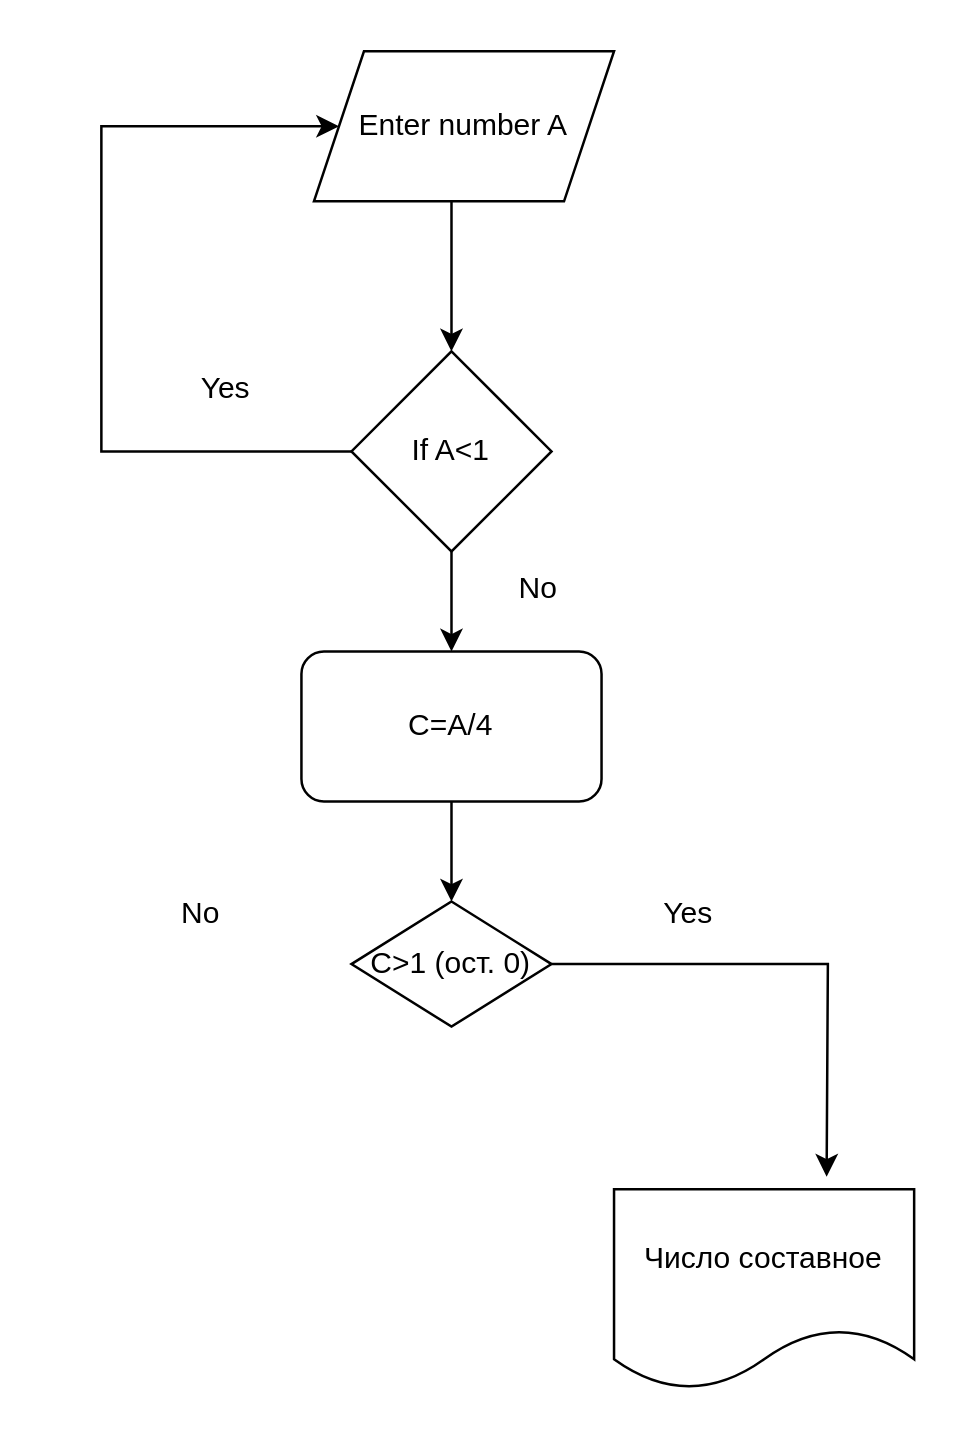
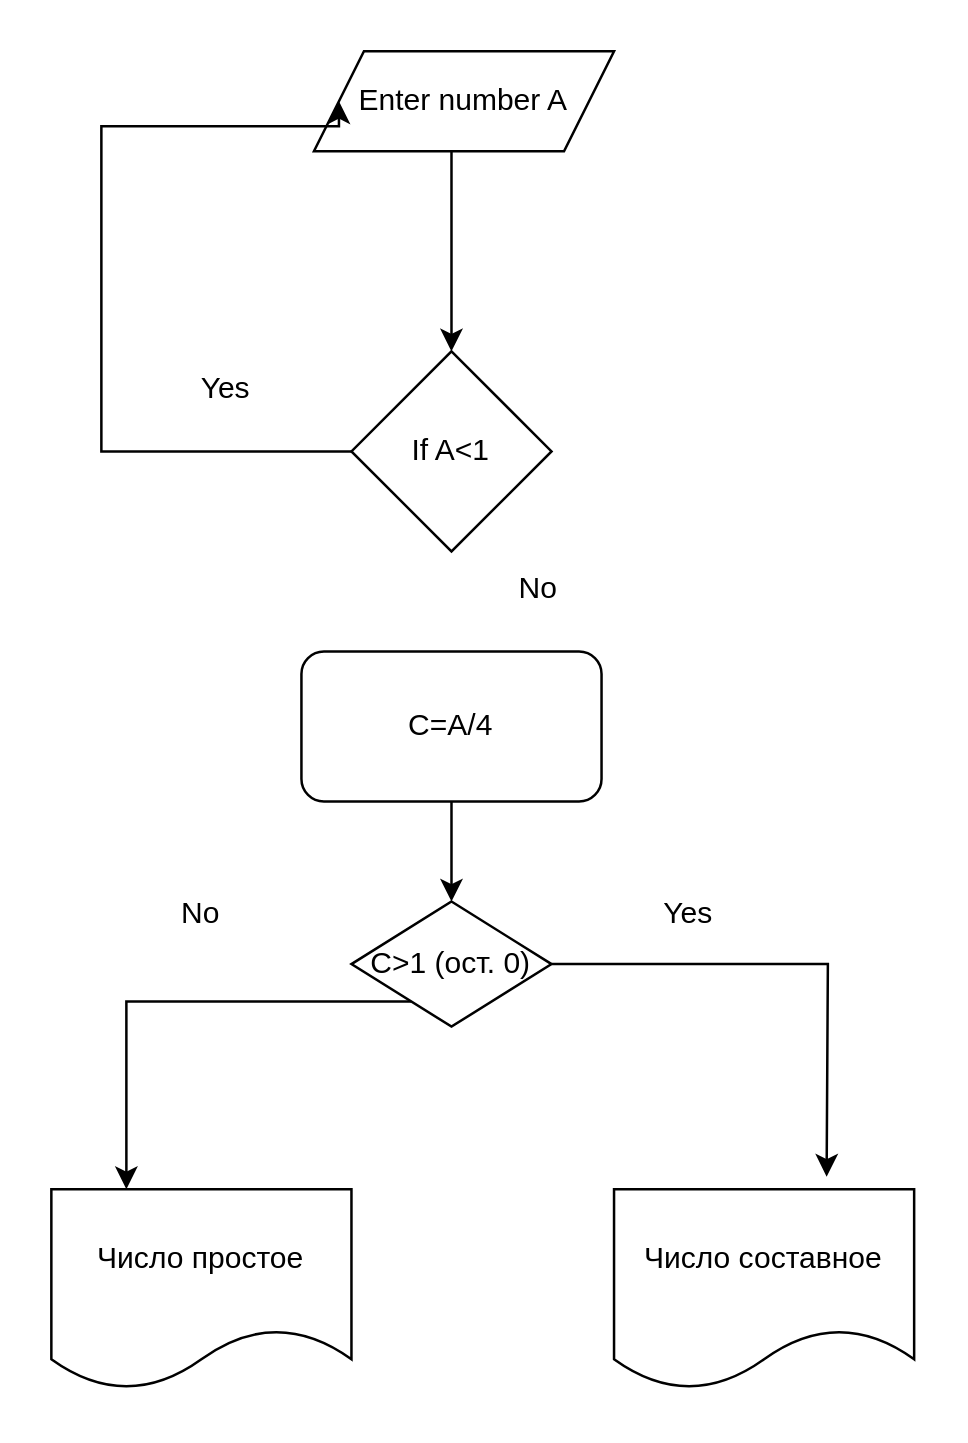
- <mxCell id="3" value="Enter number A" style="shape=parallelogram;perimeter=parallelogramPerimeter;whiteSpace=wrap;html=1;fixedSize=1;" vertex="1" parent="1"><mxGeometry x="125" y="20" width="120" height="60" as="geometry" /></mxCell>
+ <mxCell id="3" value="Enter number A" style="shape=parallelogram;perimeter=parallelogramPerimeter;whiteSpace=wrap;html=1;fixedSize=1;" vertex="1" parent="1"><mxGeometry x="125" y="20" width="120" height="40" as="geometry" /></mxCell>
- <mxCell id="5" value="" style="edgeStyle=orthogonalEdgeStyle;rounded=0;orthogonalLoop=1;jettySize=auto;html=1;" edge="1" parent="1" source="6" target="9"><mxGeometry relative="1" as="geometry" /></mxCell>
+ <mxCell id="11" style="edgeStyle=orthogonalEdgeStyle;rounded=0;orthogonalLoop=1;jettySize=auto;html=1;entryX=0.25;entryY=0;entryDx=0;entryDy=0;" edge="1" parent="1" source="13" target="14"><mxGeometry relative="1" as="geometry"><mxPoint x="50" y="460" as="targetPoint" /><Array as="points"><mxPoint x="50" y="400" /></Array></mxGeometry></mxCell>
+ <mxCell id="14" value="Число простое" style="shape=document;whiteSpace=wrap;html=1;boundedLbl=1;" vertex="1" parent="1"><mxGeometry x="20" y="475" width="120" height="80" as="geometry" /></mxCell>
